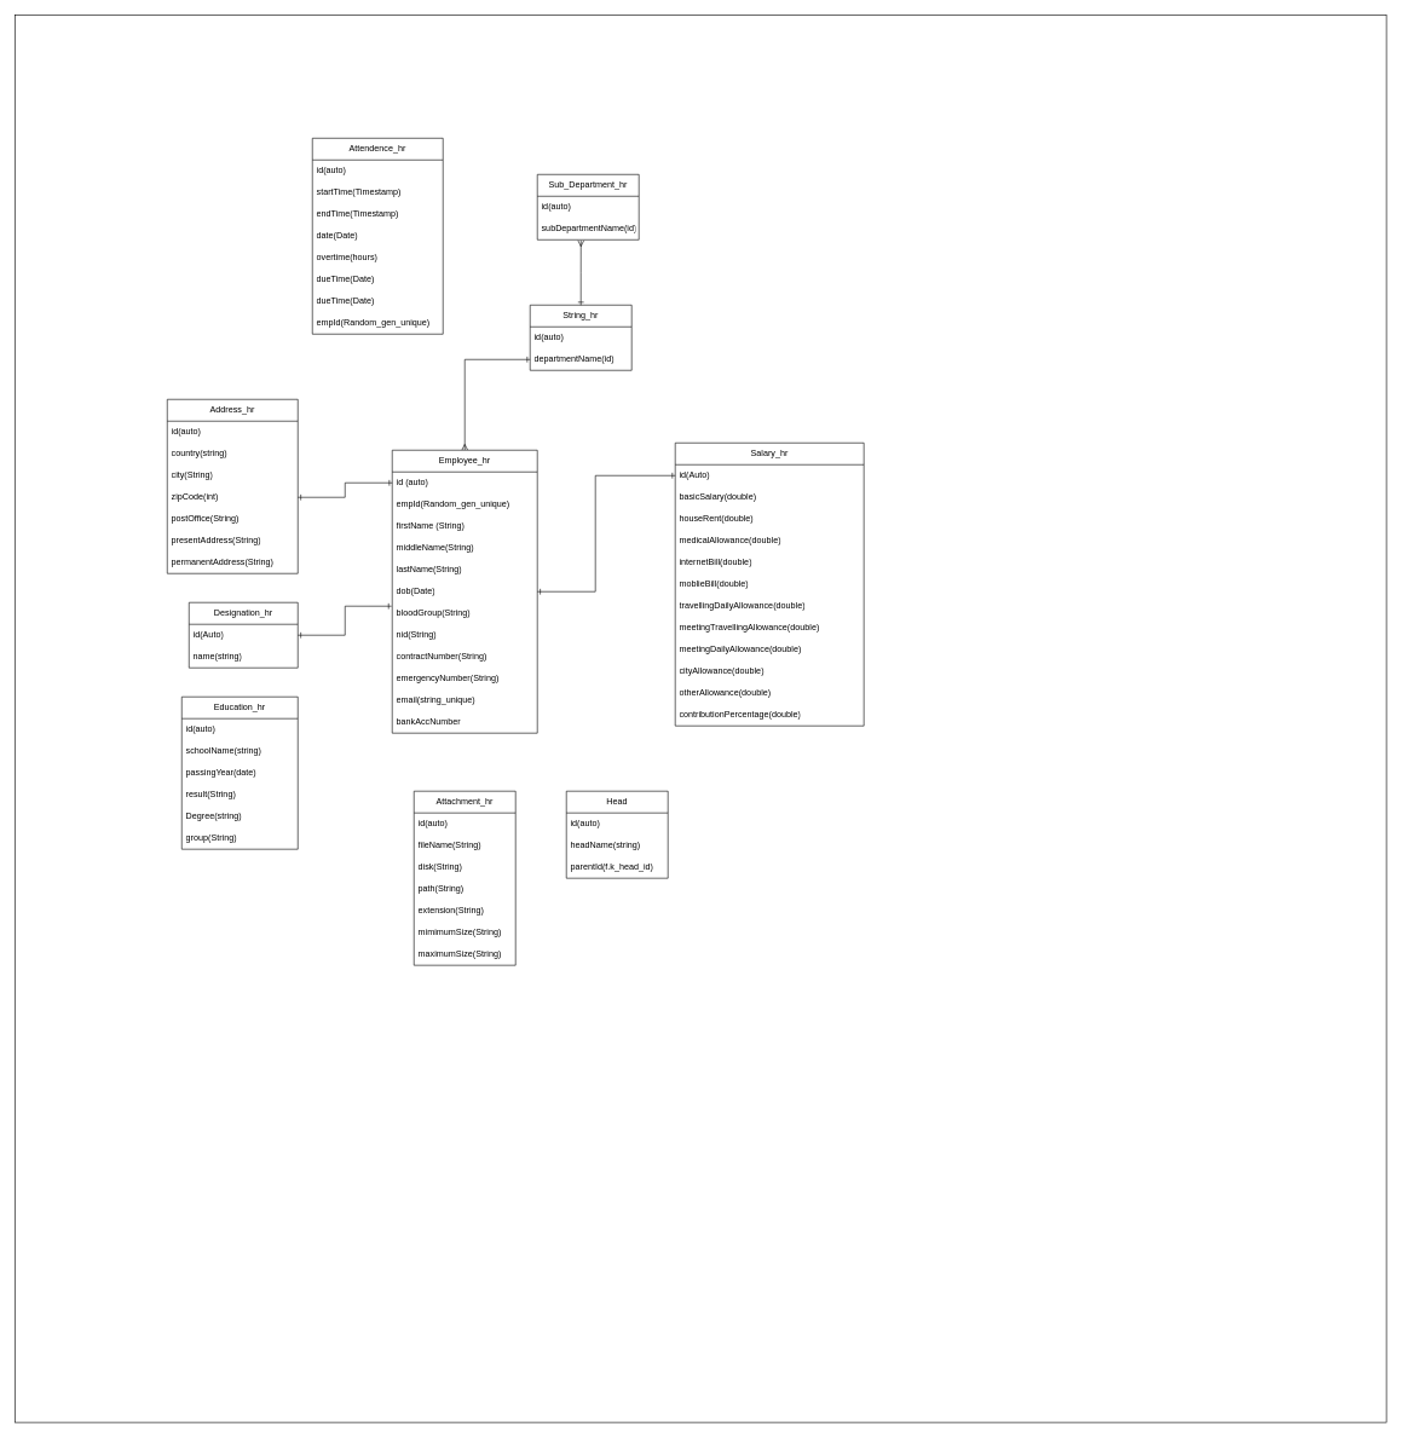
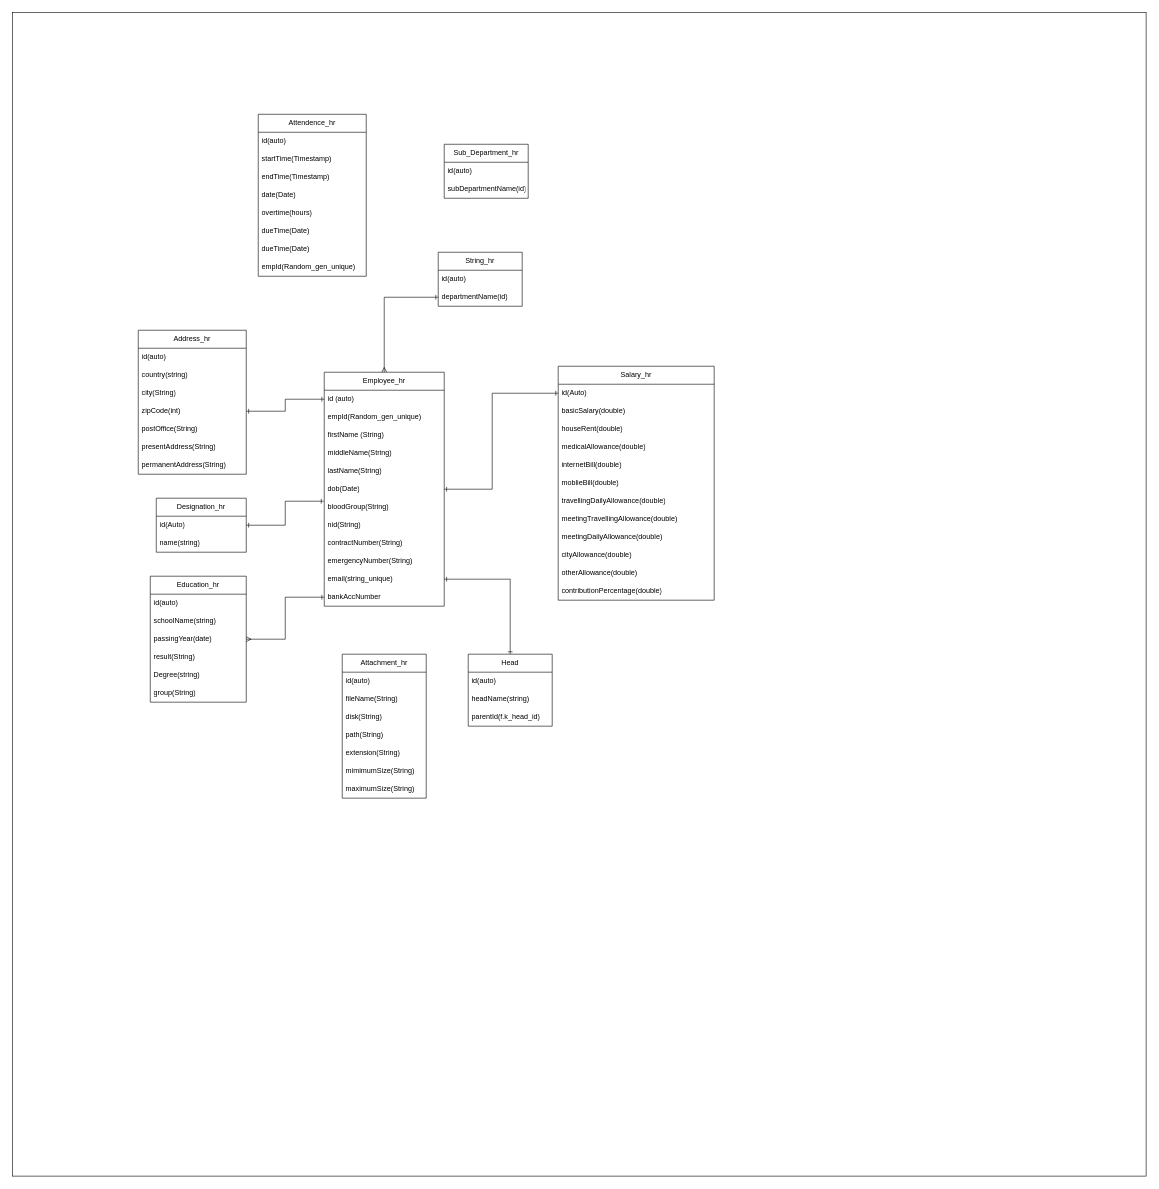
- <mxCell id="75" style="edgeStyle=orthogonalEdgeStyle;rounded=0;orthogonalLoop=1;jettySize=auto;html=1;entryX=0.429;entryY=1.033;entryDx=0;entryDy=0;entryPerimeter=0;startArrow=ERone;startFill=0;endArrow=ERmany;endFill=0;" edge="1" parent="1" source="66" target="74"><mxGeometry relative="1" as="geometry" /></mxCell>
+ <mxCell id="76" style="edgeStyle=orthogonalEdgeStyle;rounded=0;orthogonalLoop=1;jettySize=auto;html=1;entryX=1;entryY=0.5;entryDx=0;entryDy=0;endArrow=ERone;endFill=0;startArrow=ERone;startFill=0;" edge="1" parent="1" source="77" target="15"><mxGeometry relative="1" as="geometry" /></mxCell>
+ <mxCell id="49" style="edgeStyle=orthogonalEdgeStyle;rounded=0;orthogonalLoop=1;jettySize=auto;html=1;startArrow=ERmany;startFill=0;endArrow=ERone;endFill=0;" parent="1" source="50" target="16" edge="1"><mxGeometry relative="1" as="geometry" /></mxCell>
